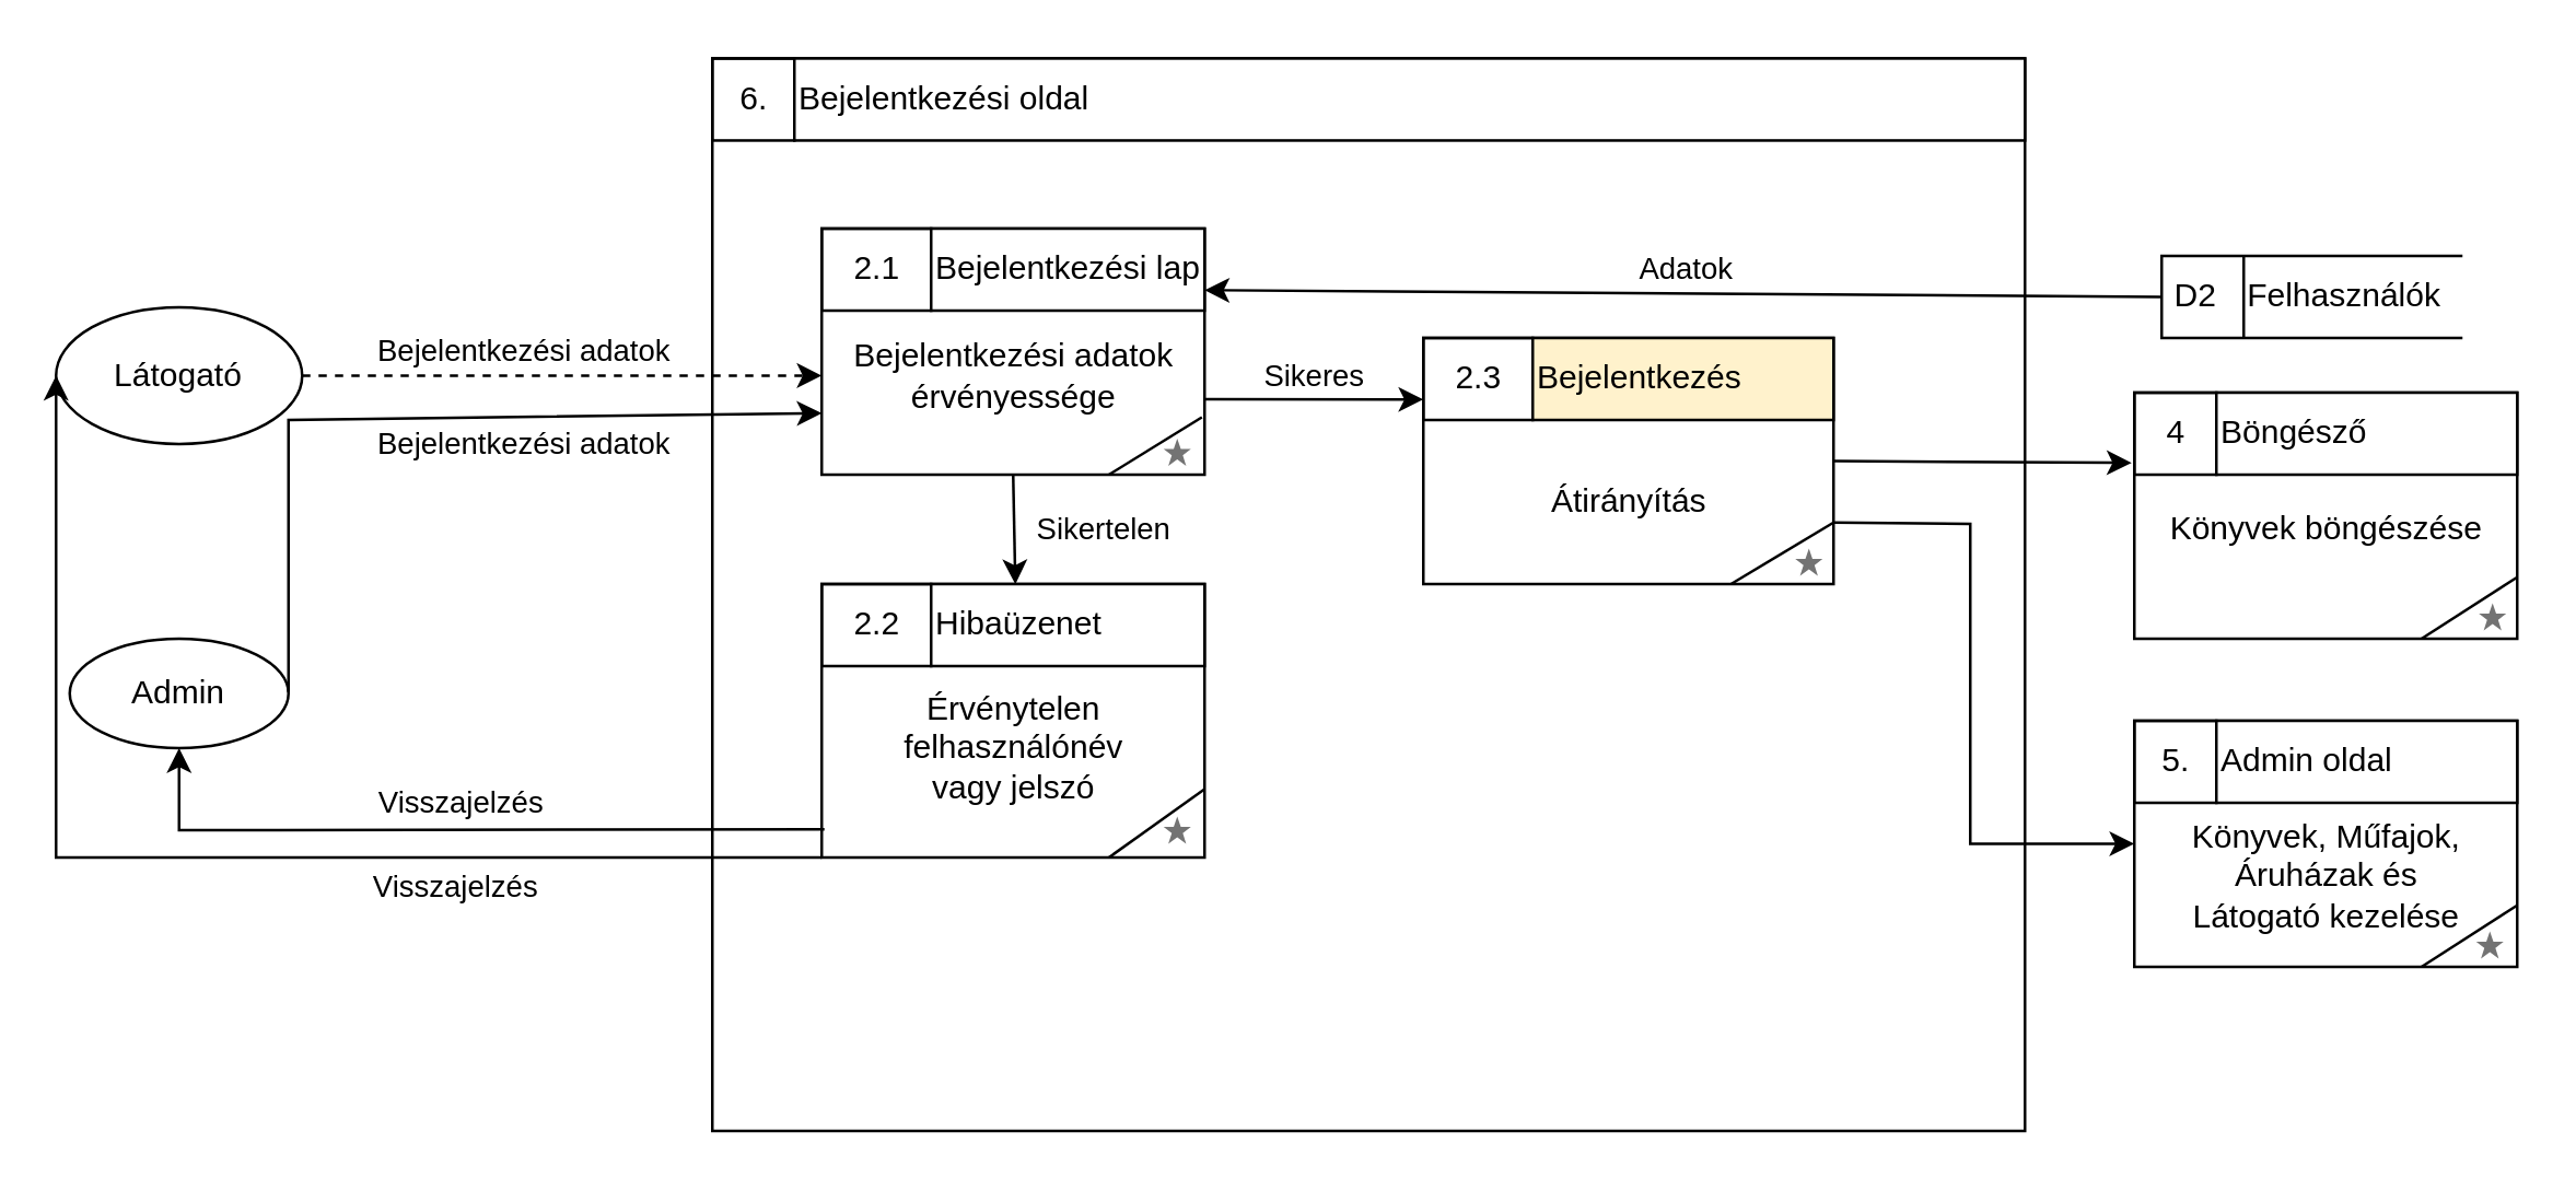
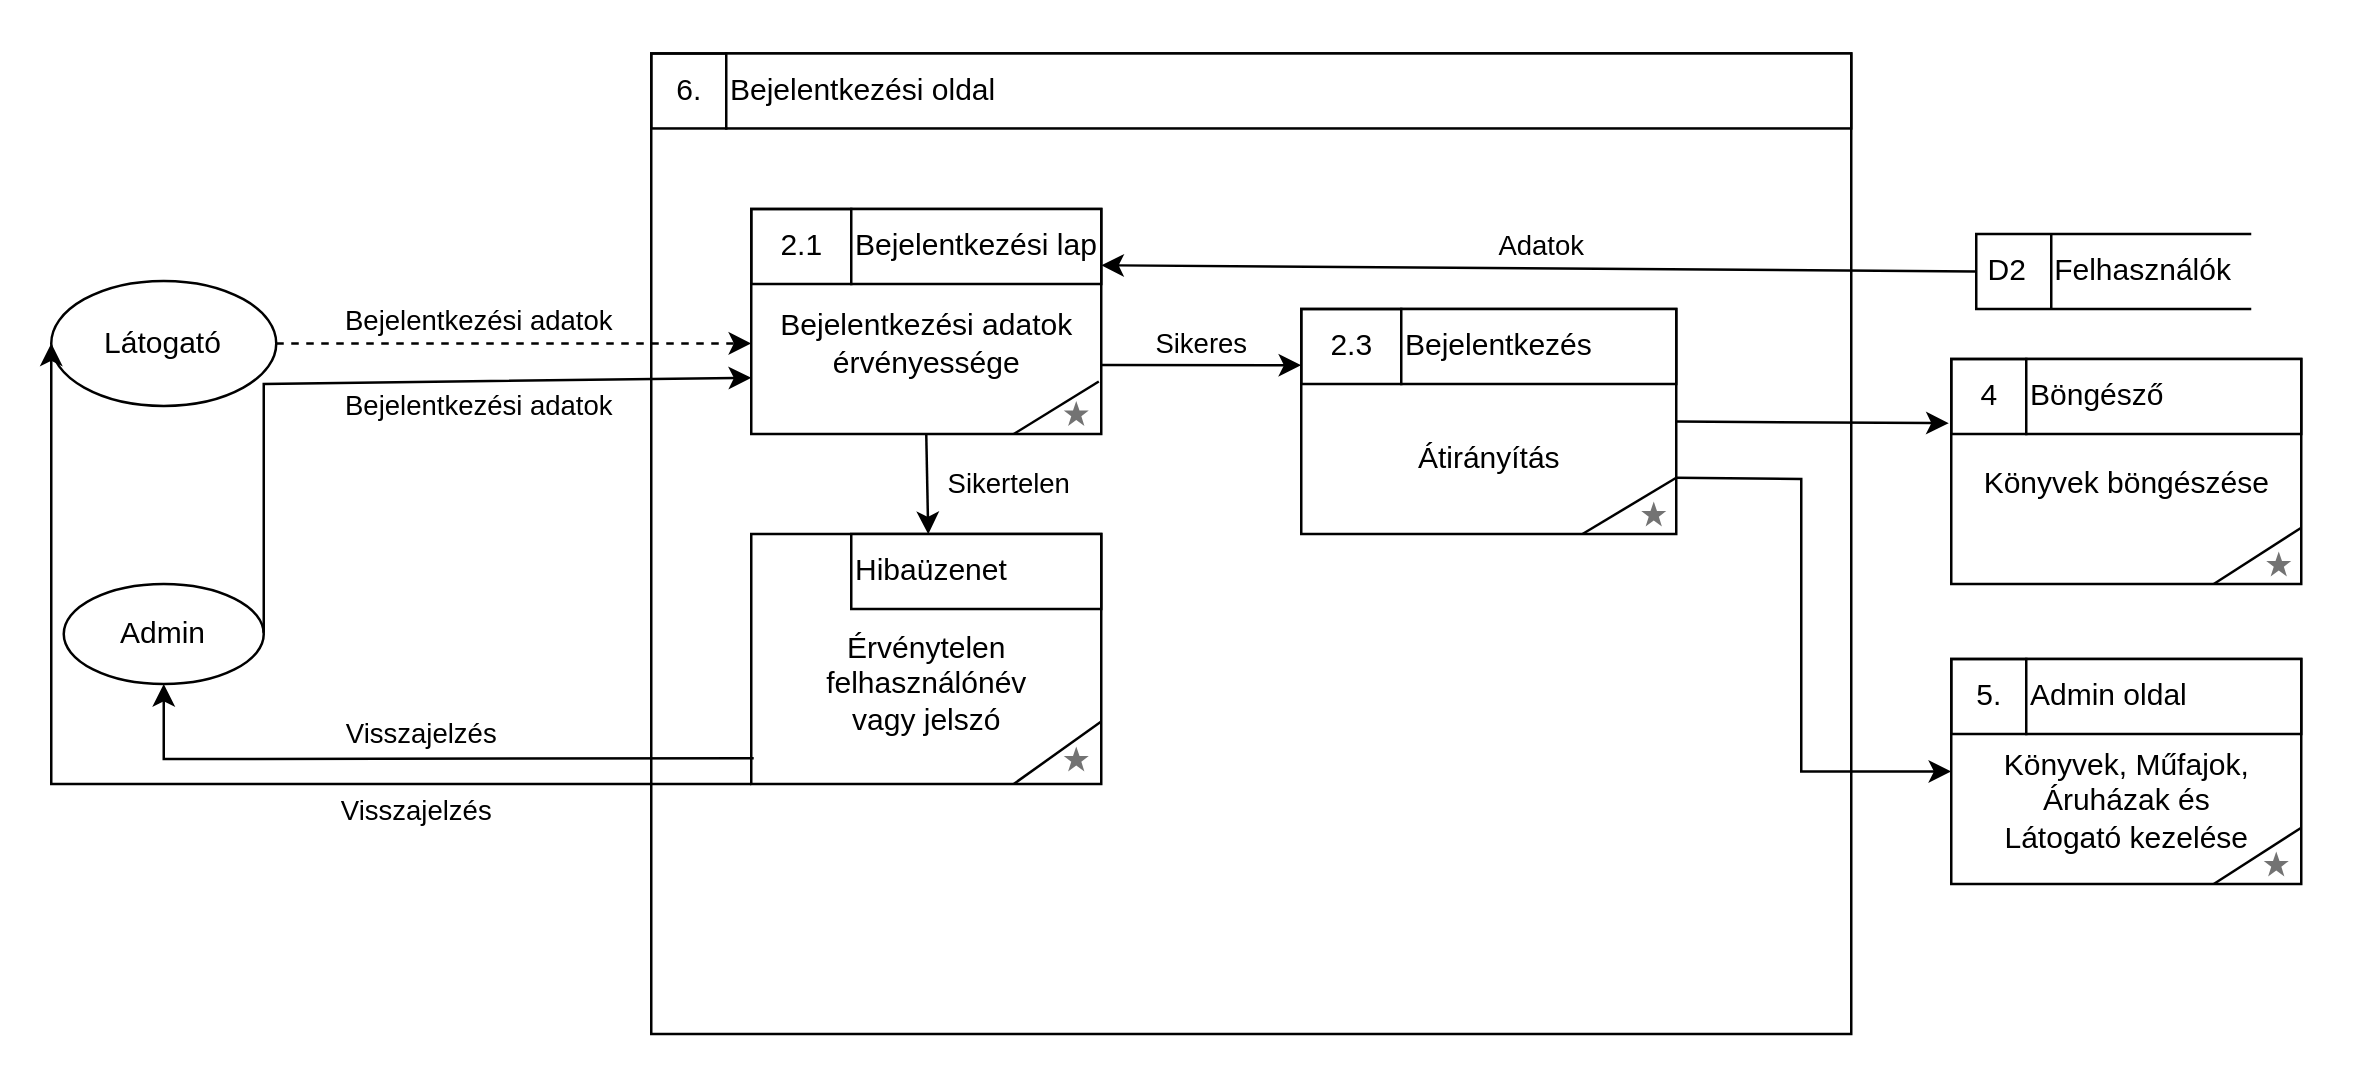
- <mxCell id="22" value="Bejelentkezés" style="rounded=0;whiteSpace=wrap;html=1;sketch=0;strokeColor=#000000;align=left;fillColor=#fff2cc;" parent="18" vertex="1"><mxGeometry x="30" y="-10" width="110" height="30" as="geometry" /></mxCell>
+ <mxCell id="22" value="Bejelentkezés" style="rounded=0;whiteSpace=wrap;html=1;sketch=0;strokeColor=#000000;align=left;" parent="18" vertex="1"><mxGeometry x="30" y="-10" width="110" height="30" as="geometry" /></mxCell>
- <mxCell id="15" value="2.2" style="text;html=1;resizable=0;autosize=1;align=center;verticalAlign=middle;points=[];fillColor=none;rounded=0;sketch=0;strokeColor=#000000;" parent="13" vertex="1"><mxGeometry width="40" height="30" as="geometry" /></mxCell>
